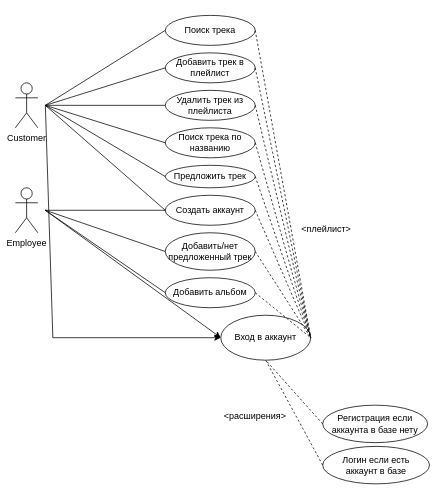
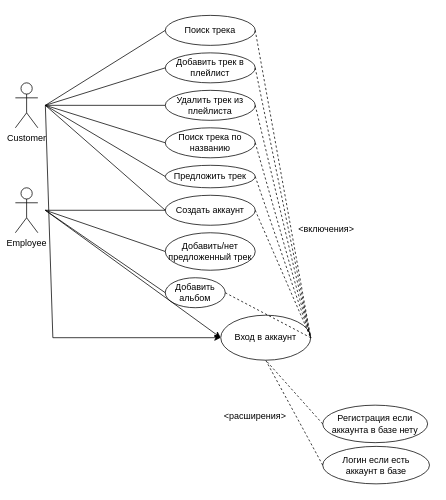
- <mxCell id="27" value="&amp;lt;плейлист&amp;gt;" style="text;html=1;strokeColor=none;fillColor=none;align=center;verticalAlign=middle;whiteSpace=wrap;rounded=0;" parent="1" vertex="1"><mxGeometry x="400" y="290" width="70" height="30" as="geometry" /></mxCell>
+ <mxCell id="27" value="&amp;lt;включения&amp;gt;" style="text;html=1;strokeColor=none;fillColor=none;align=center;verticalAlign=middle;whiteSpace=wrap;rounded=0;" parent="1" vertex="1"><mxGeometry x="400" y="290" width="70" height="30" as="geometry" /></mxCell>
- <mxCell id="22" value="" style="endArrow=none;dashed=1;html=1;rounded=0;exitX=1;exitY=0.5;exitDx=0;exitDy=0;entryX=1;entryY=0.5;entryDx=0;entryDy=0;" parent="1" source="7" target="18" edge="1"><mxGeometry width="50" height="50" relative="1" as="geometry"><mxPoint x="370" y="120" as="sourcePoint" /><mxPoint x="570" y="80" as="targetPoint" /></mxGeometry></mxCell>
- <mxCell id="13" value="Добавить альбом" style="ellipse;whiteSpace=wrap;html=1;" parent="1" vertex="1"><mxGeometry x="220" y="370" width="120" height="40" as="geometry" /></mxCell>
+ <mxCell id="13" value="Добавить альбом" style="ellipse;whiteSpace=wrap;html=1;" parent="1" vertex="1"><mxGeometry x="220" y="370" width="80" height="40" as="geometry" /></mxCell>
